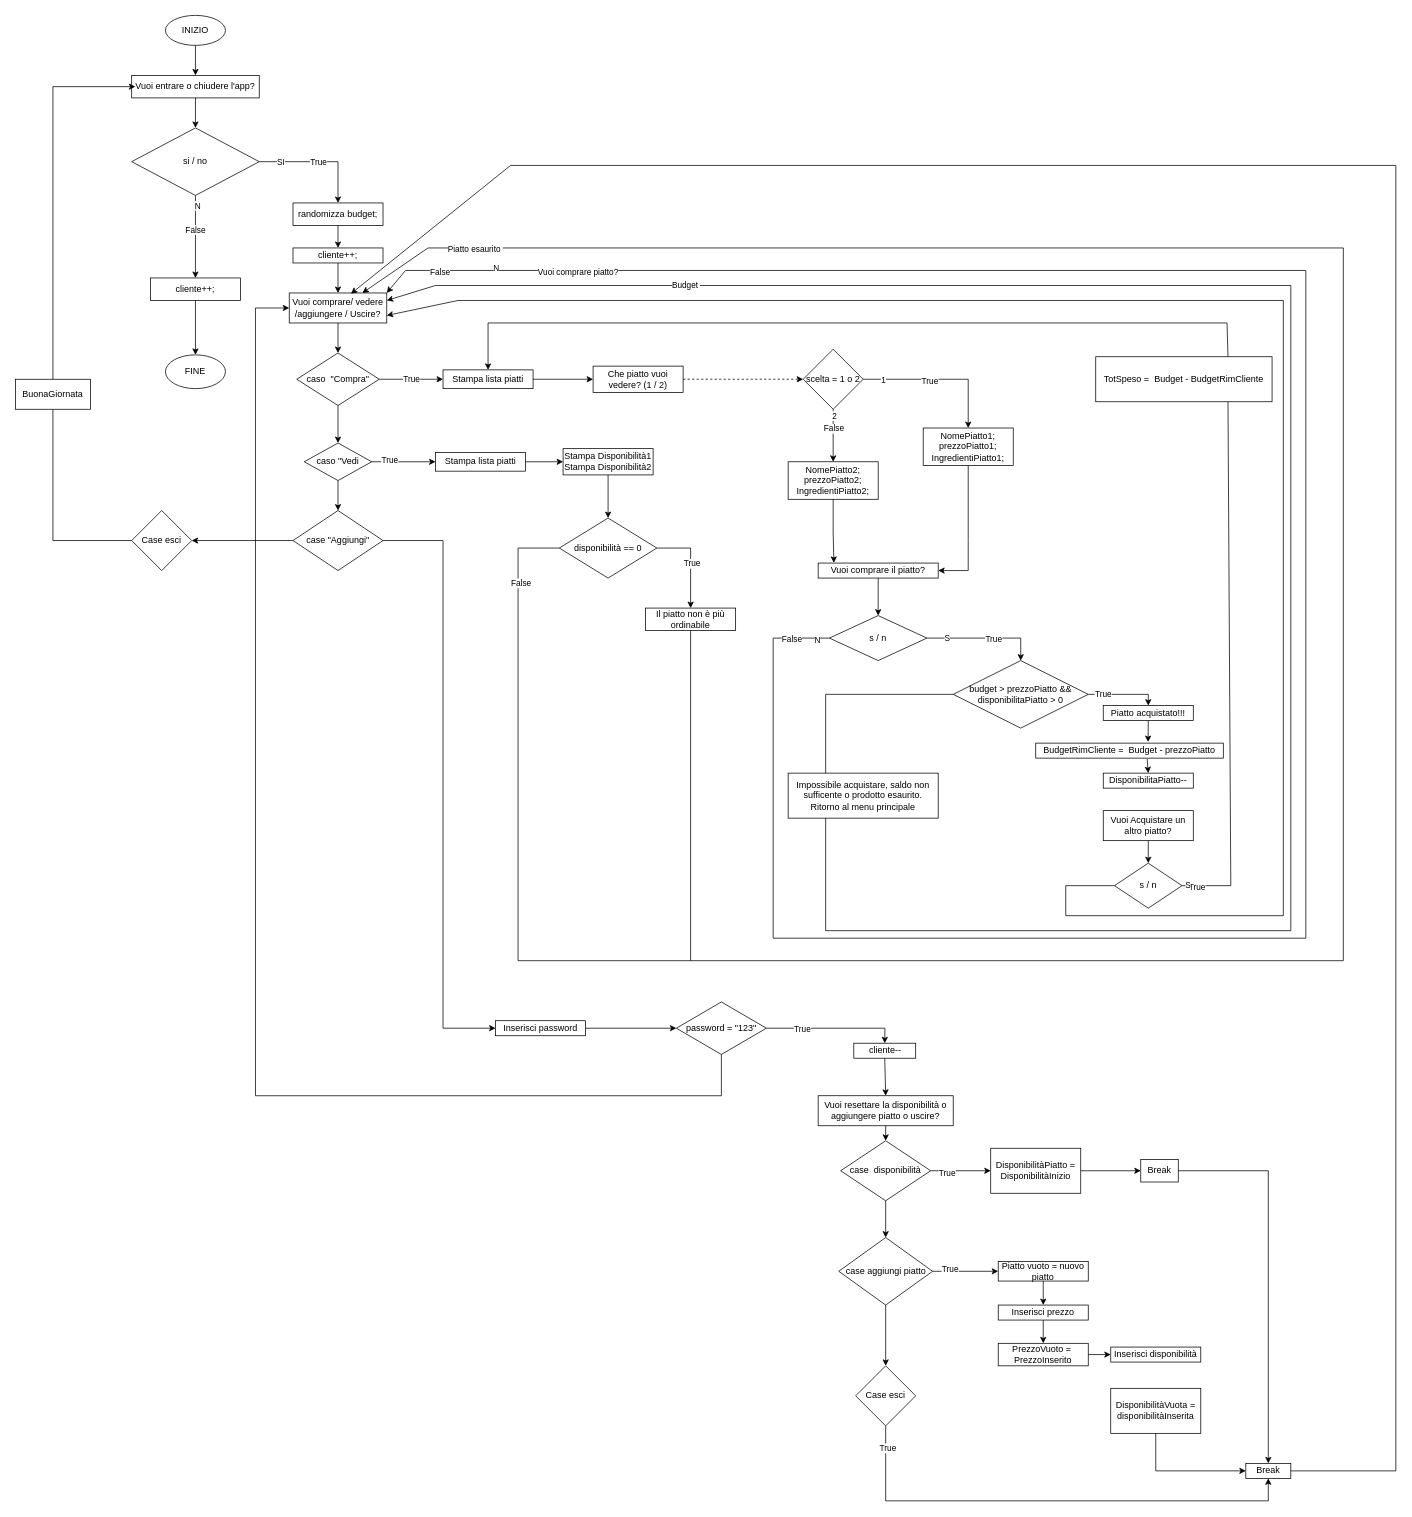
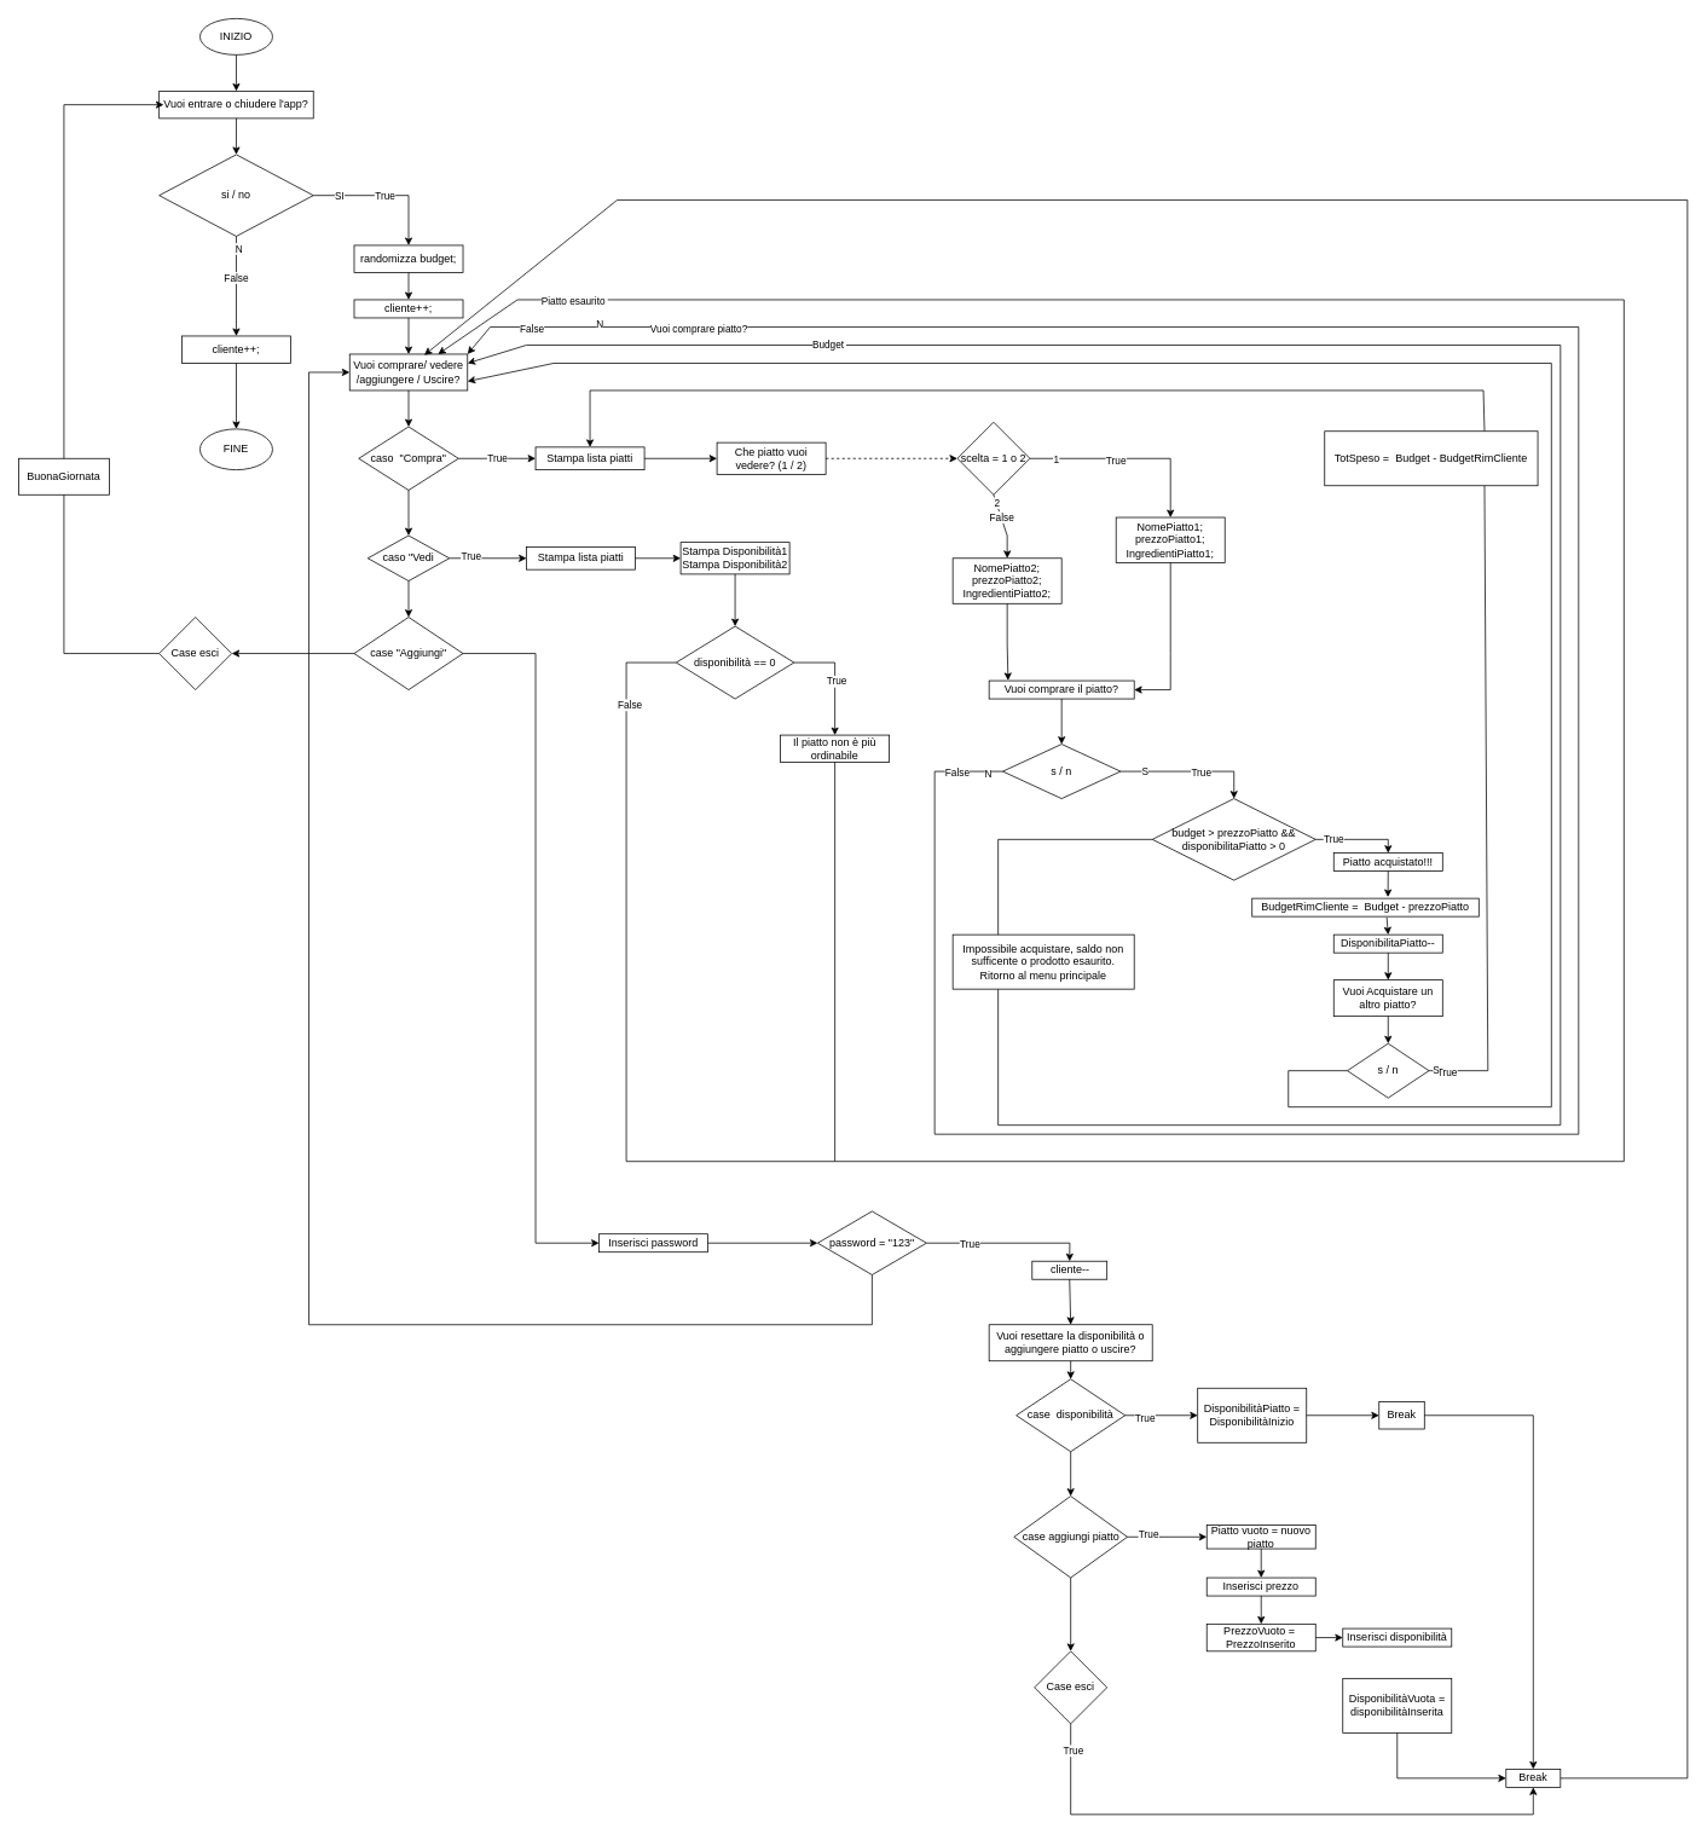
- <mxCell id="27" value="scelta = 1 o 2" style="rhombus;whiteSpace=wrap;html=1;" vertex="1" parent="1"><mxGeometry x="1070" y="465" width="80" height="80" as="geometry" /></mxCell>
+ <mxCell id="27" value="scelta = 1 o 2" style="rhombus;whiteSpace=wrap;html=1;" vertex="1" parent="1"><mxGeometry x="1055" y="465" width="80" height="80" as="geometry" /></mxCell>
+ <mxCell id="51" value="" style="endArrow=classic;html=1;rounded=0;exitX=0.5;exitY=1;exitDx=0;exitDy=0;entryX=0.5;entryY=0;entryDx=0;entryDy=0;" edge="1" parent="1" source="44" target="50"><mxGeometry width="50" height="50" relative="1" as="geometry"><mxPoint x="1390" y="1130" as="sourcePoint" /><mxPoint x="1440" y="1080" as="targetPoint" /></mxGeometry></mxCell>
